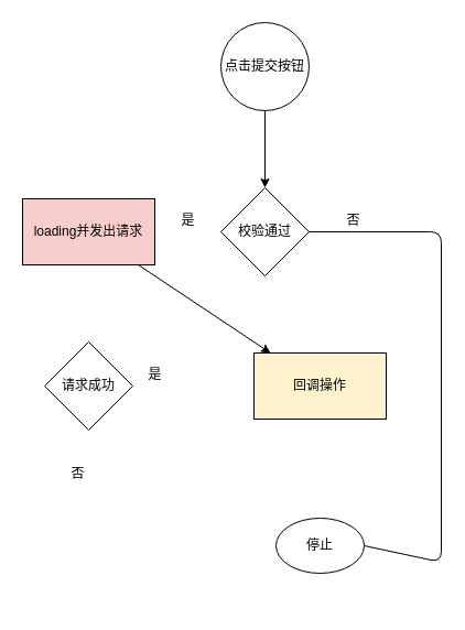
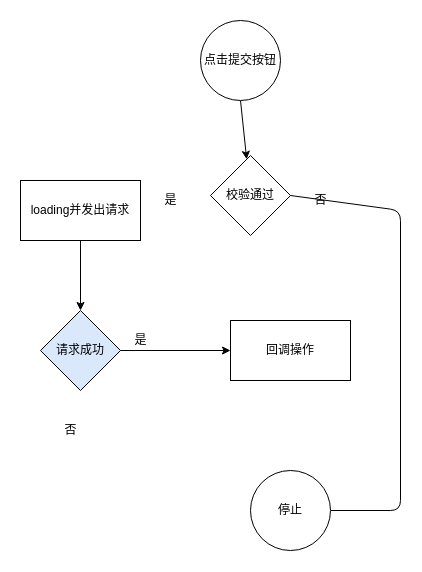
- <mxCell id="5" value="loading并发出请求" style="whiteSpace=wrap;html=1;fillColor=#f8cecc;" vertex="1" parent="1"><mxGeometry x="20" y="180" width="120" height="60" as="geometry" /></mxCell>
+ <mxCell id="5" value="loading并发出请求" style="whiteSpace=wrap;html=1;" vertex="1" parent="1"><mxGeometry x="20" y="180" width="120" height="60" as="geometry" /></mxCell>
- <mxCell id="3" value="校验通过" style="rhombus;whiteSpace=wrap;html=1;" vertex="1" parent="1"><mxGeometry x="200" y="170" width="80" height="80" as="geometry" /></mxCell>
+ <mxCell id="3" value="校验通过" style="rhombus;whiteSpace=wrap;html=1;" vertex="1" parent="1"><mxGeometry x="210" y="155" width="80" height="80" as="geometry" /></mxCell>
- <mxCell id="4" value="" style="edgeStyle=none;html=1;" edge="1" parent="1" source="5" target="10"><mxGeometry relative="1" as="geometry" /></mxCell>
+ <mxCell id="4" value="" style="edgeStyle=none;html=1;" edge="1" parent="1" source="5" target="9"><mxGeometry relative="1" as="geometry" /></mxCell>
- <mxCell id="9" value="请求成功" style="rhombus;whiteSpace=wrap;html=1;" vertex="1" parent="1"><mxGeometry x="40" y="310" width="80" height="80" as="geometry" /></mxCell>
+ <mxCell id="9" value="请求成功" style="rhombus;whiteSpace=wrap;html=1;fillColor=#dae8fc;" vertex="1" parent="1"><mxGeometry x="40" y="310" width="80" height="80" as="geometry" /></mxCell>
+ <mxCell id="8" value="" style="edgeStyle=none;html=1;" edge="1" parent="1" source="9" target="10"><mxGeometry relative="1" as="geometry" /></mxCell>
- <mxCell id="10" value="回调操作" style="whiteSpace=wrap;html=1;fillColor=#fff2cc;" vertex="1" parent="1"><mxGeometry x="230" y="320" width="120" height="60" as="geometry" /></mxCell>
+ <mxCell id="10" value="回调操作" style="whiteSpace=wrap;html=1;" vertex="1" parent="1"><mxGeometry x="230" y="320" width="120" height="60" as="geometry" /></mxCell>
- <mxCell id="13" value="停止" style="ellipse;whiteSpace=wrap;html=1;" vertex="1" parent="1"><mxGeometry x="250" y="470" width="80" height="50" as="geometry" /></mxCell>
+ <mxCell id="13" value="停止" style="ellipse;whiteSpace=wrap;html=1;" vertex="1" parent="1"><mxGeometry x="250" y="470" width="80" height="80" as="geometry" /></mxCell>
